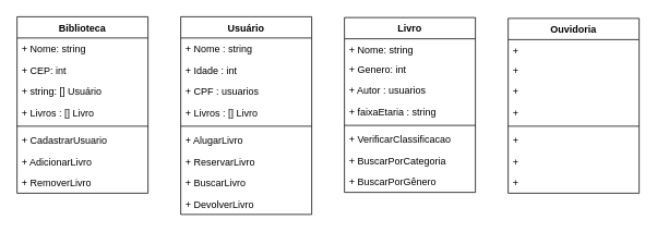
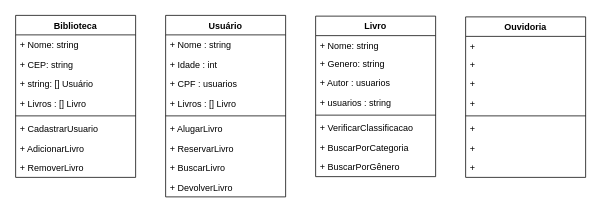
- <mxCell id="23" value="+ Genero: int" style="text;strokeColor=none;fillColor=none;align=left;verticalAlign=top;spacingLeft=4;spacingRight=4;overflow=hidden;rotatable=0;points=[[0,0.5],[1,0.5]];portConstraint=eastwest;" parent="21" vertex="1"><mxGeometry y="50" width="160" height="26" as="geometry" /></mxCell>
+ <mxCell id="23" value="+ Genero: string" style="text;strokeColor=none;fillColor=none;align=left;verticalAlign=top;spacingLeft=4;spacingRight=4;overflow=hidden;rotatable=0;points=[[0,0.5],[1,0.5]];portConstraint=eastwest;" parent="21" vertex="1"><mxGeometry y="50" width="160" height="26" as="geometry" /></mxCell>
- <mxCell id="4" value="+ CEP: int" style="text;strokeColor=none;fillColor=none;align=left;verticalAlign=top;spacingLeft=4;spacingRight=4;overflow=hidden;rotatable=0;points=[[0,0.5],[1,0.5]];portConstraint=eastwest;" parent="2" vertex="1"><mxGeometry y="52" width="160" height="26" as="geometry" /></mxCell>
+ <mxCell id="4" value="+ CEP: string" style="text;strokeColor=none;fillColor=none;align=left;verticalAlign=top;spacingLeft=4;spacingRight=4;overflow=hidden;rotatable=0;points=[[0,0.5],[1,0.5]];portConstraint=eastwest;" parent="2" vertex="1"><mxGeometry y="52" width="160" height="26" as="geometry" /></mxCell>
- <mxCell id="25" value="+ faixaEtaria : string" style="text;strokeColor=none;fillColor=none;align=left;verticalAlign=top;spacingLeft=4;spacingRight=4;overflow=hidden;rotatable=0;points=[[0,0.5],[1,0.5]];portConstraint=eastwest;" parent="21" vertex="1"><mxGeometry y="102" width="160" height="26" as="geometry" /></mxCell>
+ <mxCell id="25" value="+ usuarios : string" style="text;strokeColor=none;fillColor=none;align=left;verticalAlign=top;spacingLeft=4;spacingRight=4;overflow=hidden;rotatable=0;points=[[0,0.5],[1,0.5]];portConstraint=eastwest;" parent="21" vertex="1"><mxGeometry y="102" width="160" height="26" as="geometry" /></mxCell>
